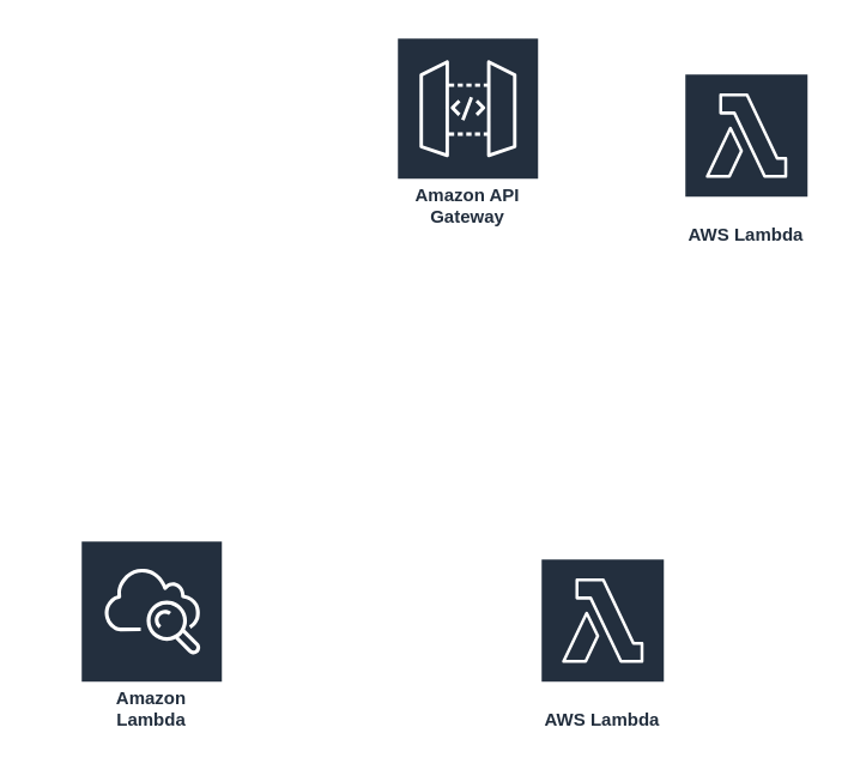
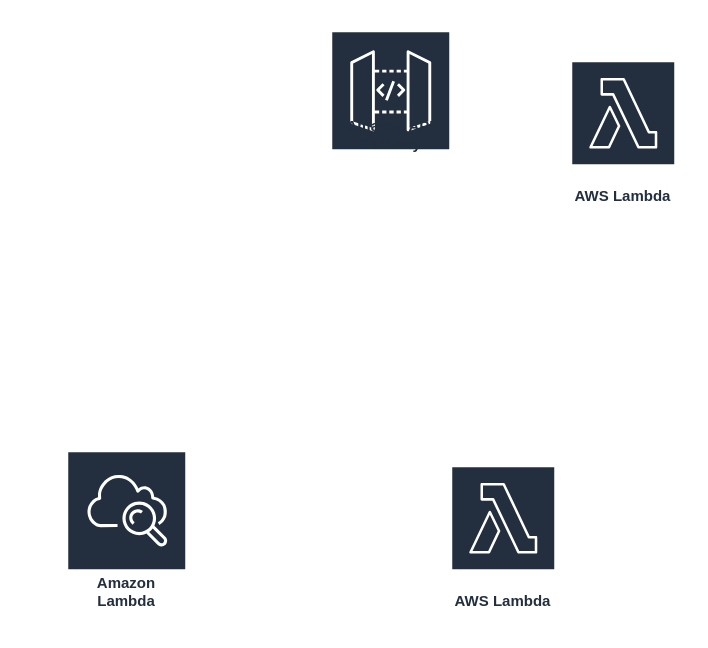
- <mxCell id="3" value="Amazon API Gateway" style="outlineConnect=0;fontColor=#232F3E;gradientColor=none;strokeColor=#ffffff;fillColor=#232F3E;dashed=0;verticalLabelPosition=middle;verticalAlign=bottom;align=center;html=1;whiteSpace=wrap;fontSize=10;fontStyle=1;spacing=3;shape=mxgraph.aws4.productIcon;prIcon=mxgraph.aws4.api_gateway;" vertex="1" parent="1"><mxGeometry x="220" y="20" width="80" height="110" as="geometry" /></mxCell>
+ <mxCell id="3" value="Amazon API Gateway" style="outlineConnect=0;fontColor=#232F3E;gradientColor=none;strokeColor=#ffffff;fillColor=#232F3E;dashed=0;verticalLabelPosition=middle;verticalAlign=bottom;align=center;html=1;whiteSpace=wrap;fontSize=10;fontStyle=1;spacing=3;shape=mxgraph.aws4.productIcon;prIcon=mxgraph.aws4.api_gateway;" vertex="1" parent="1"><mxGeometry x="220" y="20" width="80" height="85" as="geometry" /></mxCell>
